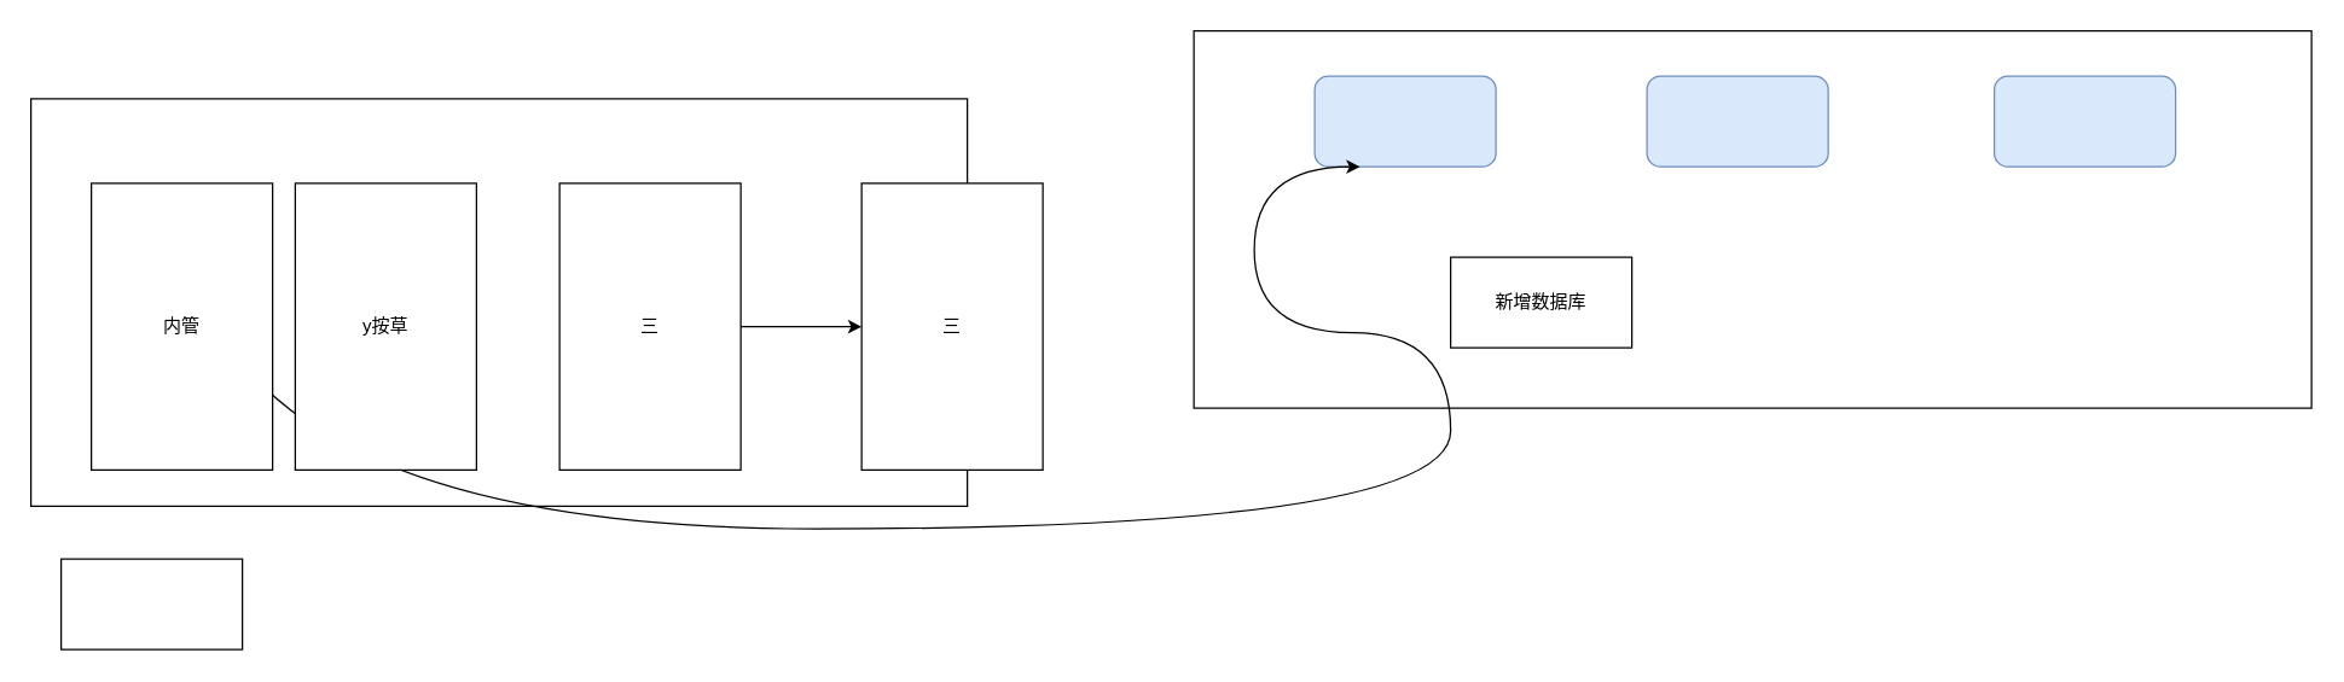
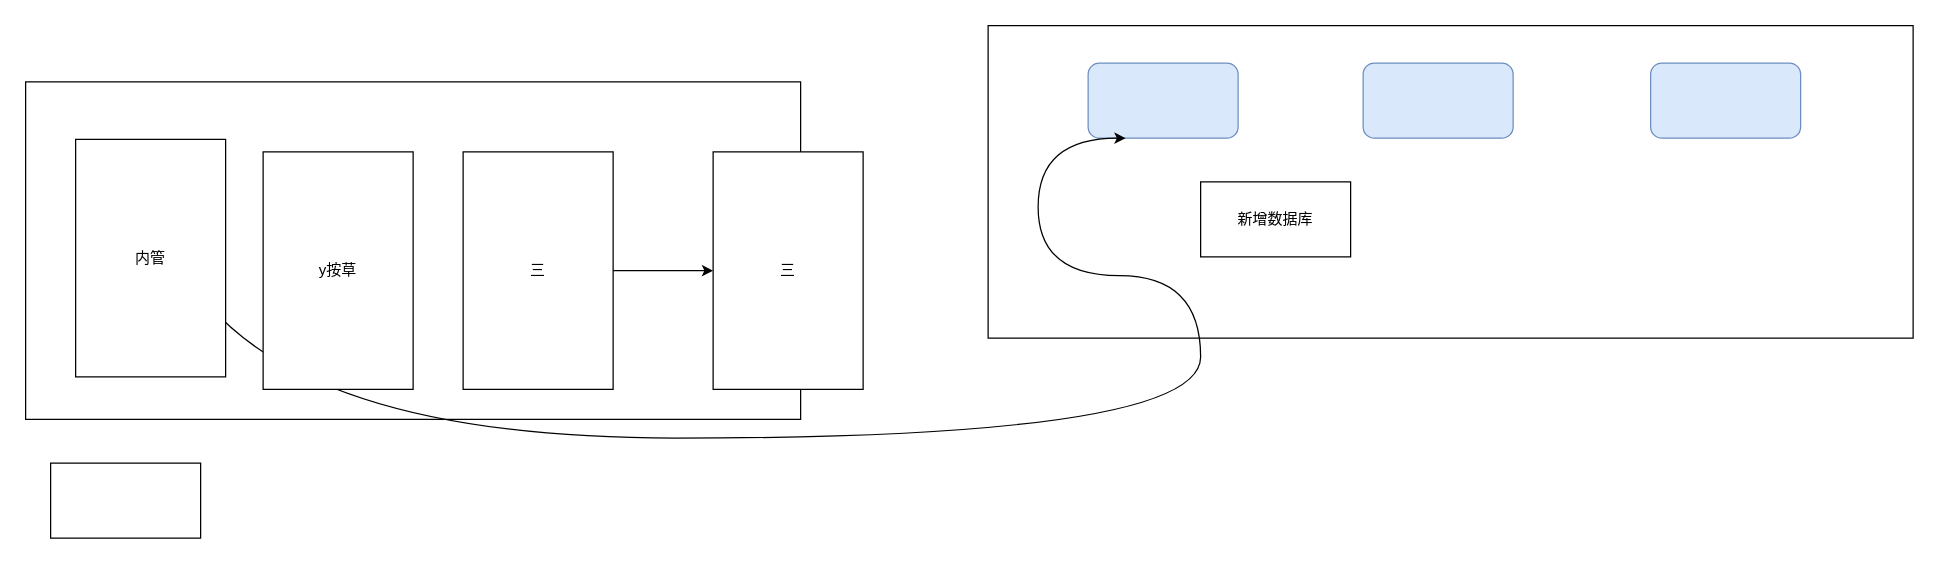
- <mxCell id="14" value="新增数据库" style="rounded=0;whiteSpace=wrap;html=1;" vertex="1" parent="1"><mxGeometry x="960" y="170" width="120" height="60" as="geometry" /></mxCell>
+ <mxCell id="14" value="新增数据库" style="rounded=0;whiteSpace=wrap;html=1;" vertex="1" parent="1"><mxGeometry x="960" y="145" width="120" height="60" as="geometry" /></mxCell>
- <mxCell id="9" value="内管" style="rounded=0;whiteSpace=wrap;html=1;" vertex="1" parent="1"><mxGeometry x="60" y="121" width="120" height="190" as="geometry" /></mxCell>
+ <mxCell id="9" value="内管" style="rounded=0;whiteSpace=wrap;html=1;" vertex="1" parent="1"><mxGeometry x="60" y="111" width="120" height="190" as="geometry" /></mxCell>
- <mxCell id="10" value="y按草" style="rounded=0;whiteSpace=wrap;html=1;" vertex="1" parent="1"><mxGeometry x="195" y="121" width="120" height="190" as="geometry" /></mxCell>
+ <mxCell id="10" value="y按草" style="rounded=0;whiteSpace=wrap;html=1;" vertex="1" parent="1"><mxGeometry x="210" y="121" width="120" height="190" as="geometry" /></mxCell>
